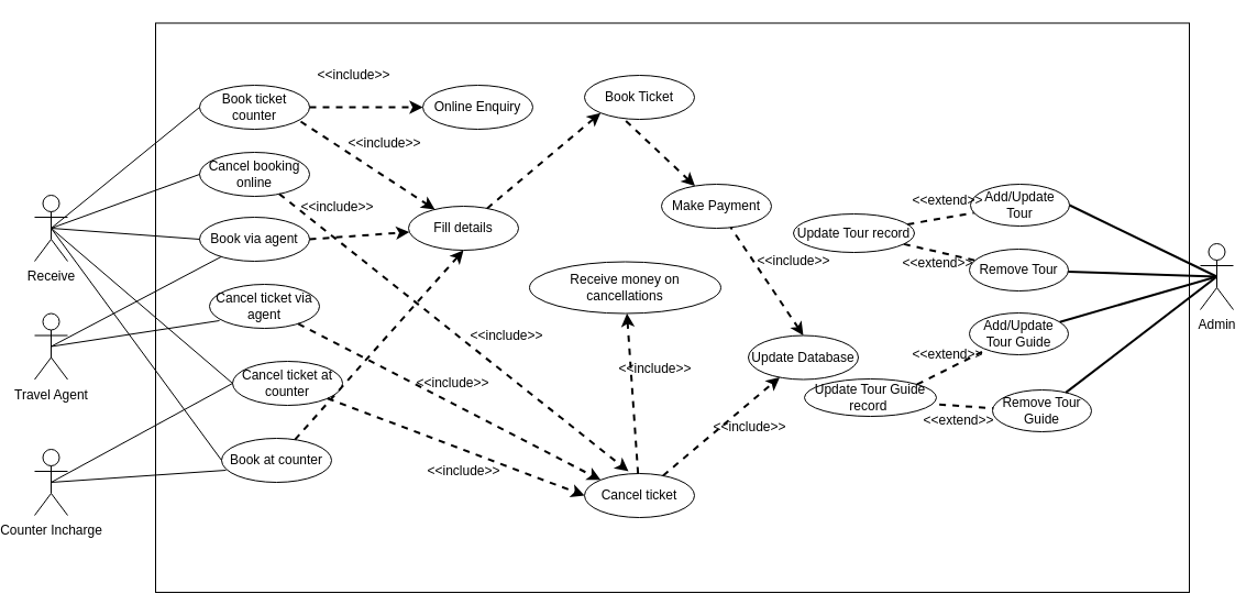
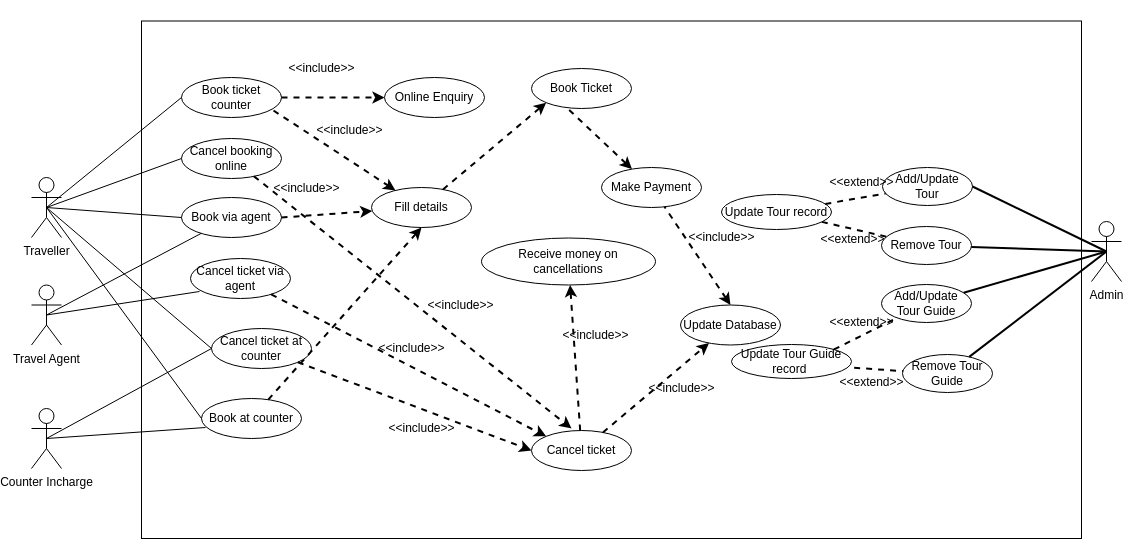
- <mxCell id="3" value="Receive" style="shape=umlActor;verticalLabelPosition=bottom;verticalAlign=top;html=1;outlineConnect=0;" vertex="1" parent="1"><mxGeometry x="20" y="177" width="30" height="60" as="geometry" /></mxCell>
+ <mxCell id="3" value="Traveller" style="shape=umlActor;verticalLabelPosition=bottom;verticalAlign=top;html=1;outlineConnect=0;" vertex="1" parent="1"><mxGeometry x="20" y="177" width="30" height="60" as="geometry" /></mxCell>
